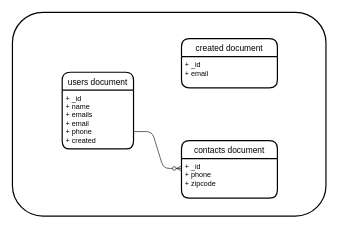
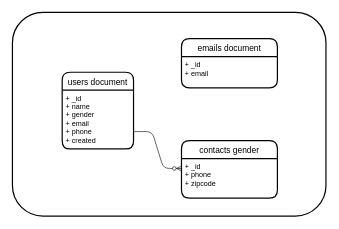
- <mxCell id="5" value="created document" style="swimlane;childLayout=stackLayout;horizontal=1;startSize=30;horizontalStack=0;rounded=1;fontSize=14;fontStyle=0;strokeWidth=2;resizeParent=0;resizeLast=1;shadow=0;dashed=0;align=center;strokeColor=#030303;fontColor=default;" vertex="1" parent="1"><mxGeometry x="302" y="64" width="160" height="82" as="geometry" /></mxCell>
+ <mxCell id="5" value="emails document" style="swimlane;childLayout=stackLayout;horizontal=1;startSize=30;horizontalStack=0;rounded=1;fontSize=14;fontStyle=0;strokeWidth=2;resizeParent=0;resizeLast=1;shadow=0;dashed=0;align=center;strokeColor=#030303;fontColor=default;" vertex="1" parent="1"><mxGeometry x="302" y="64" width="160" height="82" as="geometry" /></mxCell>
- <mxCell id="4" value="+ _id &#10;+ name&#10;+ emails&#10;+ email&#10;+ phone&#10;+ created" style="align=left;strokeColor=none;fillColor=none;spacingLeft=4;fontSize=12;verticalAlign=top;resizable=0;rotatable=0;part=1;fontColor=#030303;" vertex="1" parent="3"><mxGeometry y="30" width="119" height="98" as="geometry" /></mxCell>
+ <mxCell id="4" value="+ _id &#10;+ name&#10;+ gender&#10;+ email&#10;+ phone&#10;+ created" style="align=left;strokeColor=none;fillColor=none;spacingLeft=4;fontSize=12;verticalAlign=top;resizable=0;rotatable=0;part=1;fontColor=#030303;" vertex="1" parent="3"><mxGeometry y="30" width="119" height="98" as="geometry" /></mxCell>
- <mxCell id="7" value="contacts document" style="swimlane;childLayout=stackLayout;horizontal=1;startSize=30;horizontalStack=0;rounded=1;fontSize=14;fontStyle=0;strokeWidth=2;resizeParent=0;resizeLast=1;shadow=0;dashed=0;align=center;strokeColor=#030303;fontColor=default;" vertex="1" parent="1"><mxGeometry x="302" y="234" width="160" height="96" as="geometry" /></mxCell>
+ <mxCell id="7" value="contacts gender" style="swimlane;childLayout=stackLayout;horizontal=1;startSize=30;horizontalStack=0;rounded=1;fontSize=14;fontStyle=0;strokeWidth=2;resizeParent=0;resizeLast=1;shadow=0;dashed=0;align=center;strokeColor=#030303;fontColor=default;" vertex="1" parent="1"><mxGeometry x="302" y="234" width="160" height="96" as="geometry" /></mxCell>
